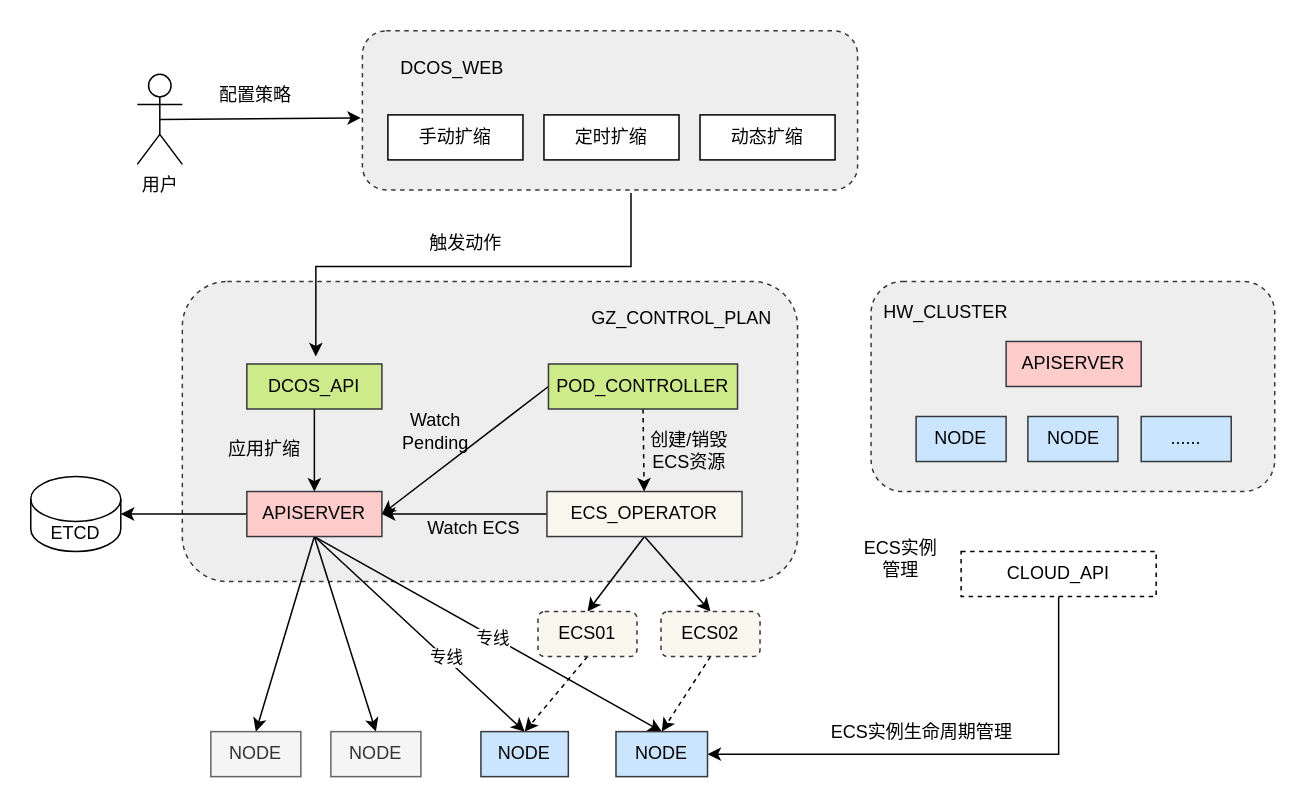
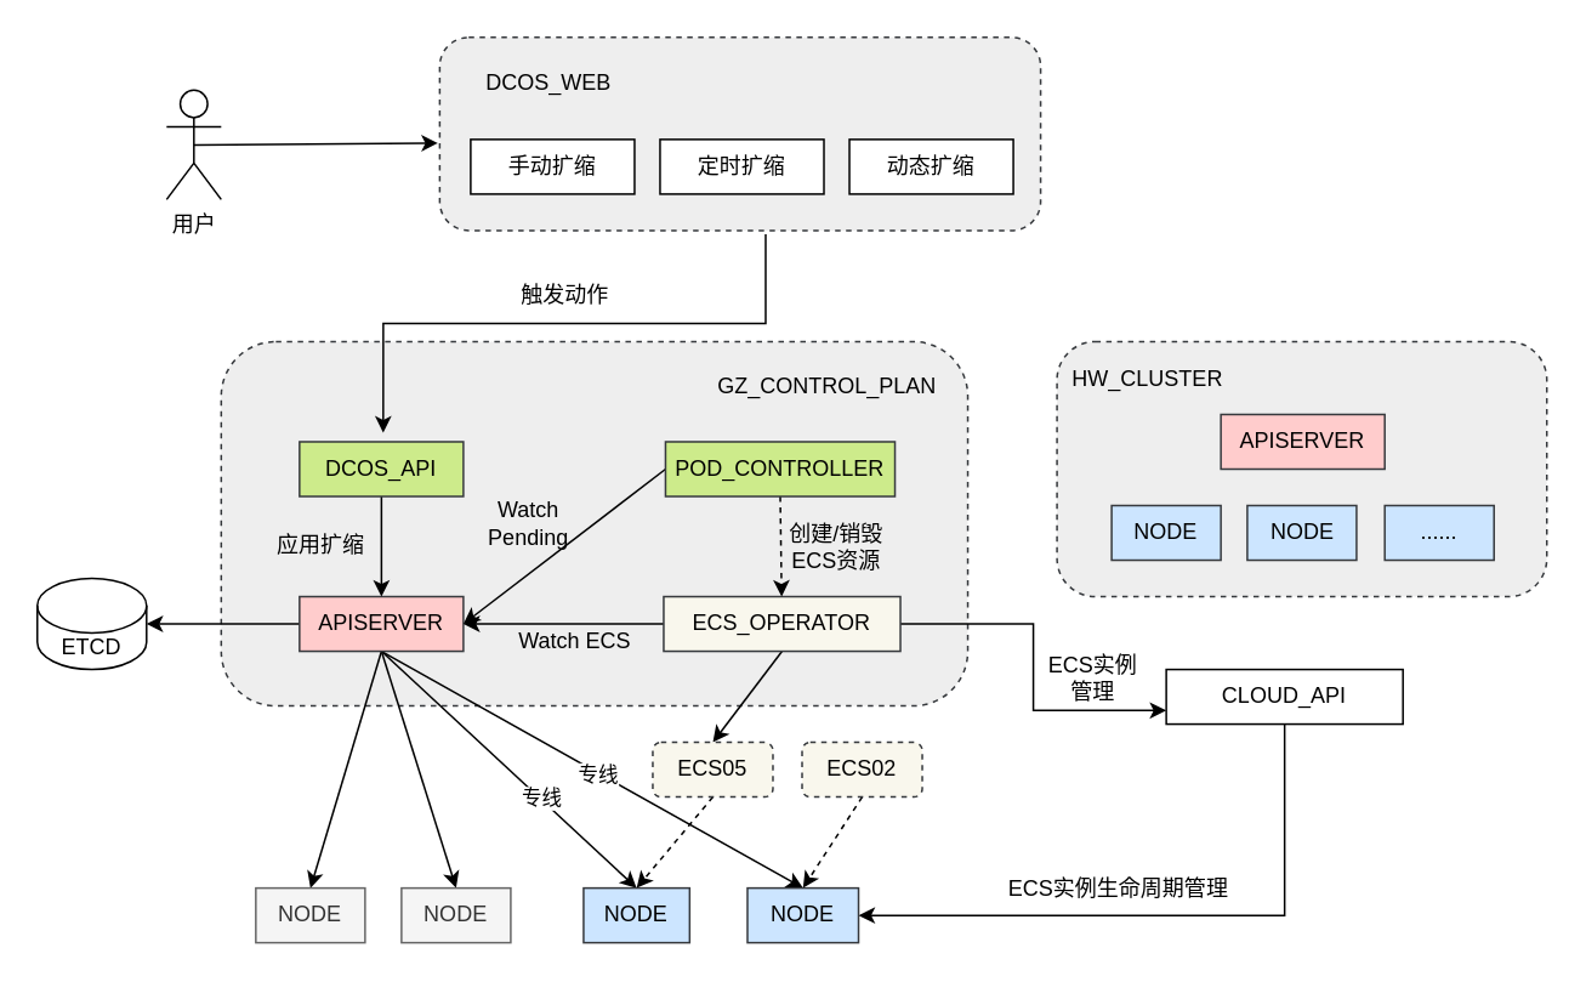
- <mxCell id="6" value="配置策略" style="text;html=1;strokeColor=none;fillColor=none;align=center;verticalAlign=middle;whiteSpace=wrap;rounded=0;" parent="1" vertex="1"><mxGeometry x="140" y="48" width="60" height="30" as="geometry" /></mxCell>
+ <mxCell id="19" style="edgeStyle=orthogonalEdgeStyle;rounded=0;orthogonalLoop=1;jettySize=auto;html=1;exitX=1;exitY=0.5;exitDx=0;exitDy=0;entryX=0;entryY=0.75;entryDx=0;entryDy=0;" parent="1" source="23" target="3" edge="1"><mxGeometry relative="1" as="geometry" /></mxCell>
- <mxCell id="22" style="edgeStyle=none;rounded=0;orthogonalLoop=1;jettySize=auto;html=1;exitX=0.5;exitY=1;exitDx=0;exitDy=0;entryX=0.5;entryY=0;entryDx=0;entryDy=0;" parent="1" source="23" target="52" edge="1"><mxGeometry relative="1" as="geometry" /></mxCell>
- <mxCell id="3" value="CLOUD_API" style="rounded=0;whiteSpace=wrap;html=1;dashed=1;" parent="1" vertex="1"><mxGeometry x="640" y="367" width="130" height="30" as="geometry" /></mxCell>
+ <mxCell id="3" value="CLOUD_API" style="rounded=0;whiteSpace=wrap;html=1;" parent="1" vertex="1"><mxGeometry x="640" y="367" width="130" height="30" as="geometry" /></mxCell>
- <mxCell id="50" value="ECS01" style="rounded=1;whiteSpace=wrap;html=1;dashed=1;fillColor=#f9f7ed;strokeColor=#36393d;" parent="1" vertex="1"><mxGeometry x="358" y="407" width="66" height="30" as="geometry" /></mxCell>
+ <mxCell id="50" value="ECS05" style="rounded=1;whiteSpace=wrap;html=1;dashed=1;fillColor=#f9f7ed;strokeColor=#36393d;" parent="1" vertex="1"><mxGeometry x="358" y="407" width="66" height="30" as="geometry" /></mxCell>
